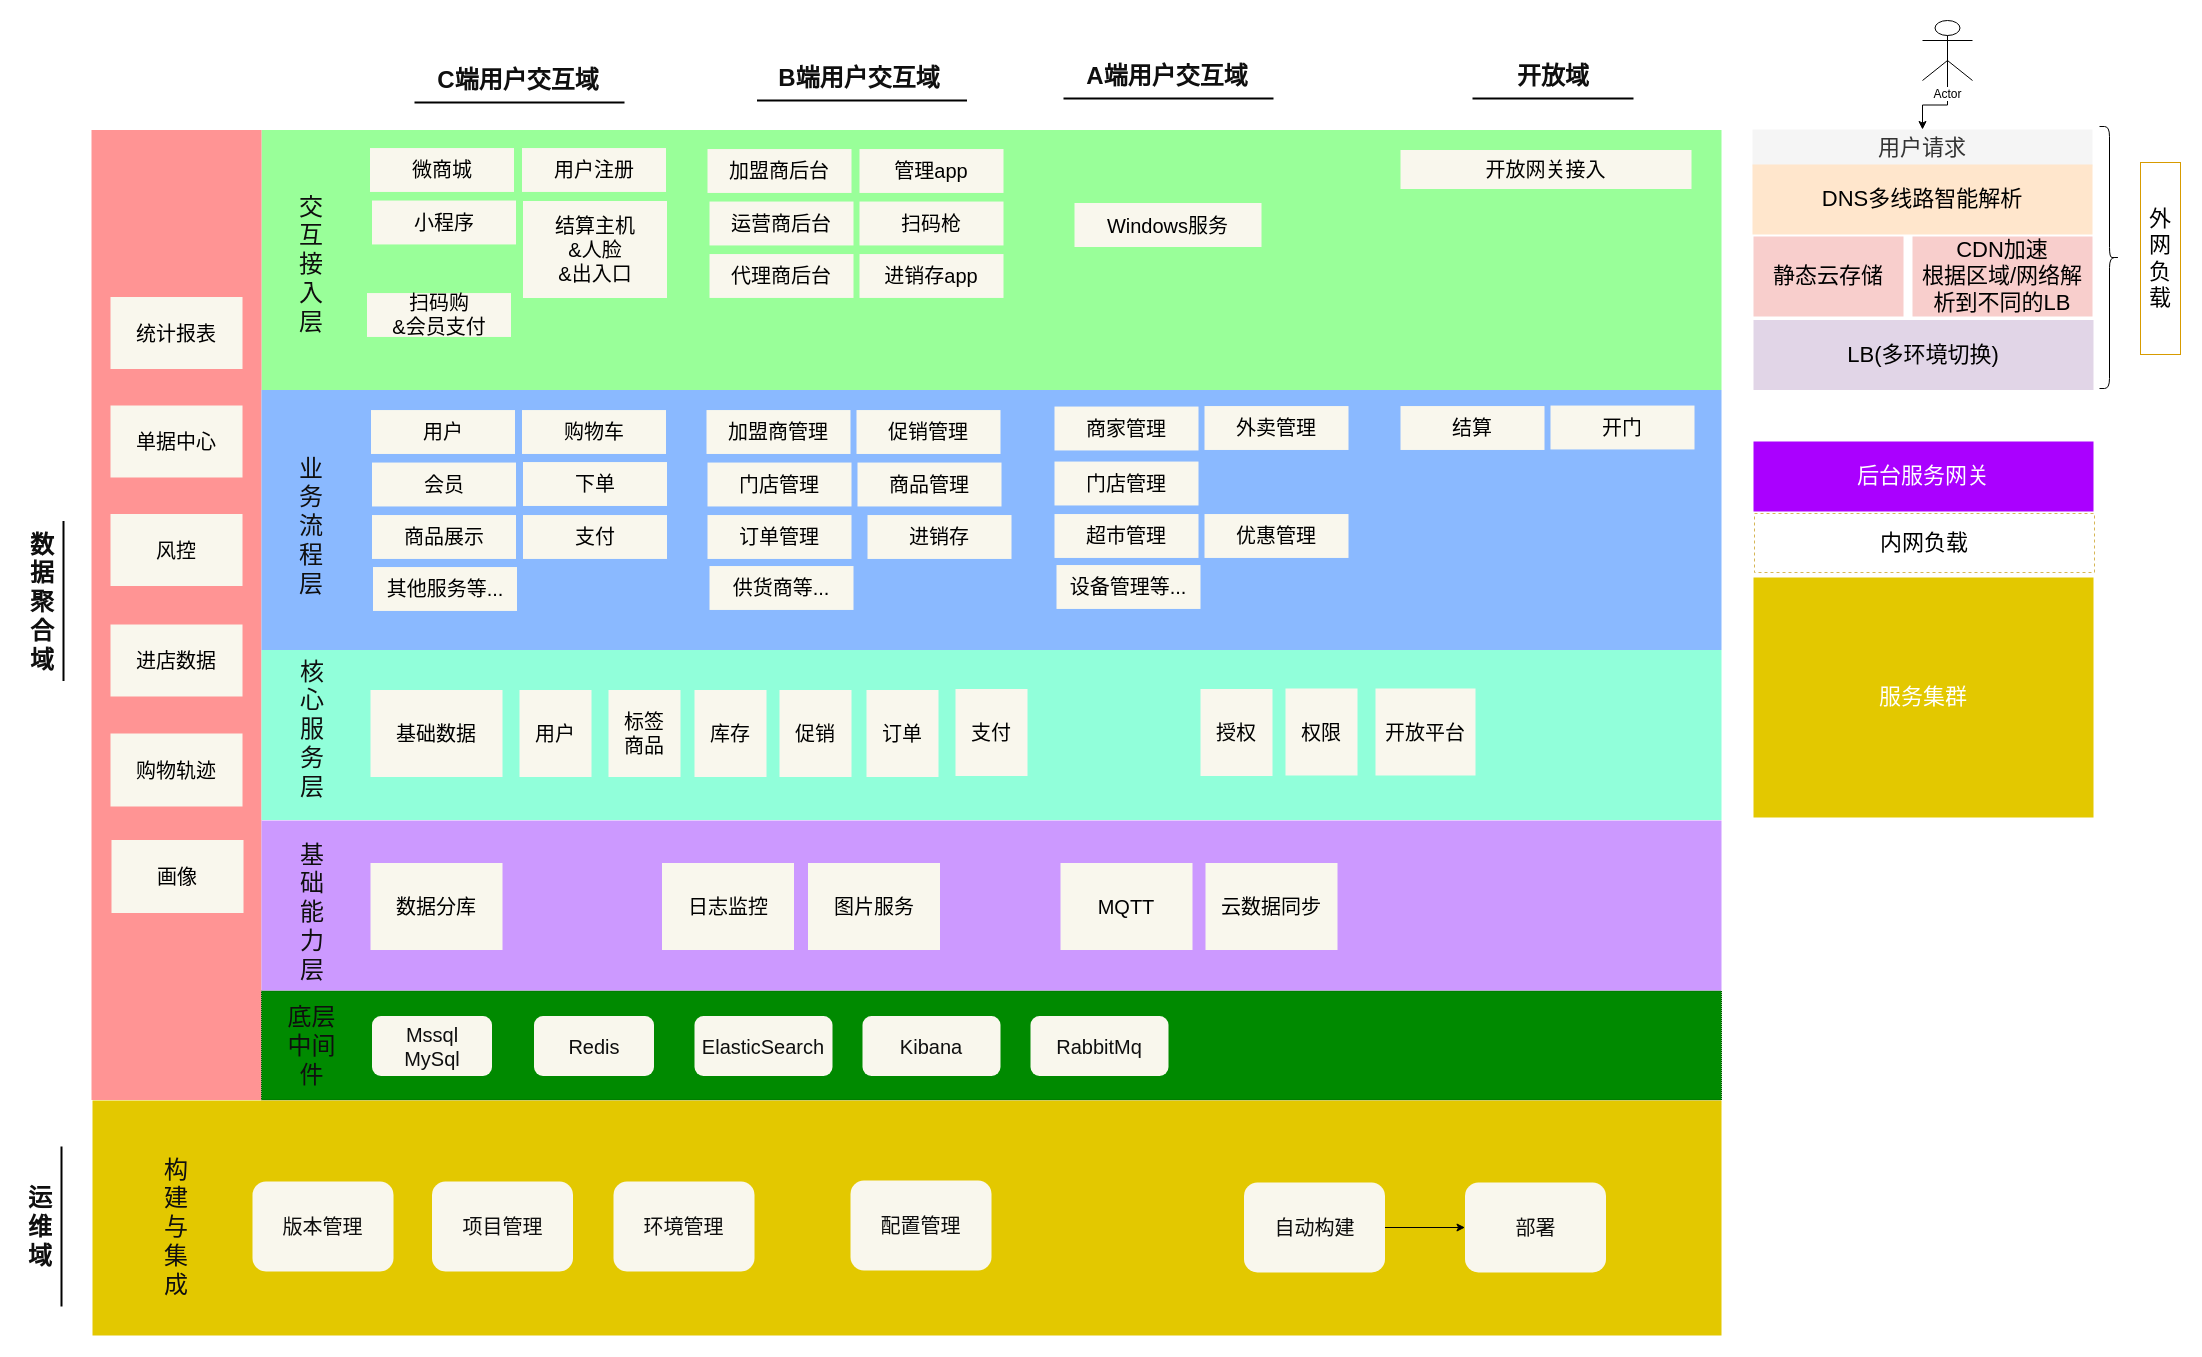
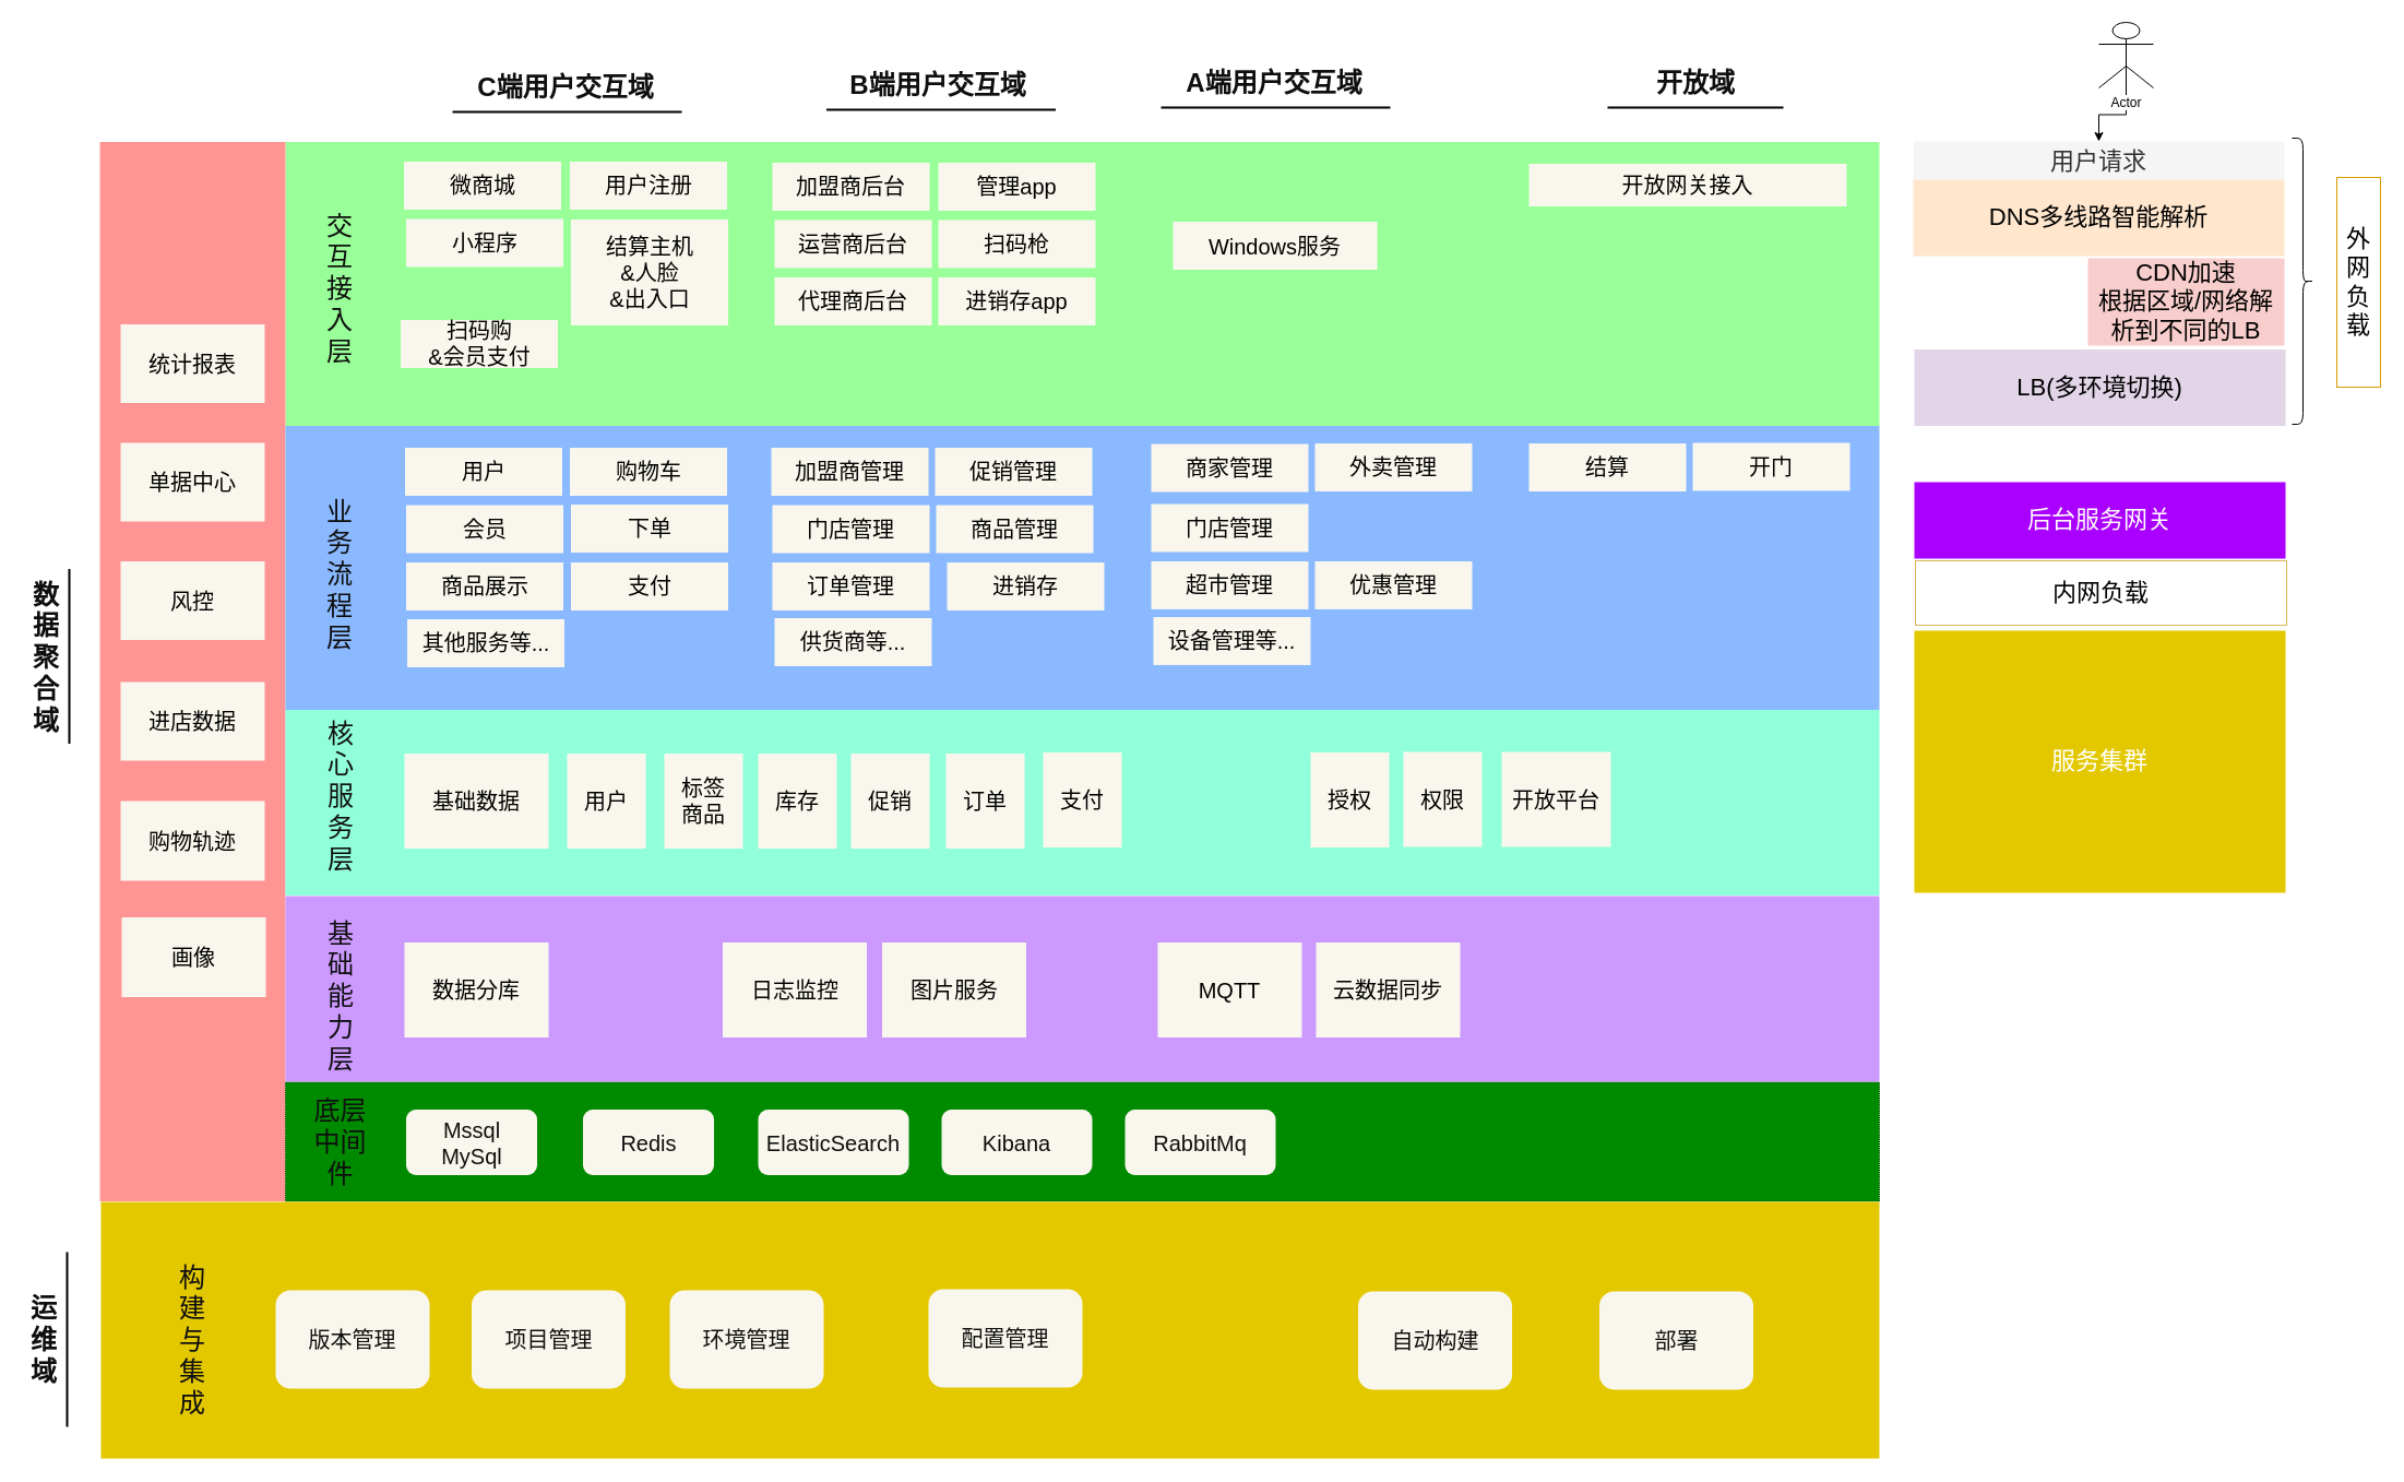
- <mxCell id="106" value="静态云存储" style="rounded=0;whiteSpace=wrap;html=1;fillColor=#f8cecc;strokeColor=none;fontSize=22;" parent="1" vertex="1"><mxGeometry x="1753" y="236" width="150" height="80" as="geometry" /></mxCell>
- <mxCell id="112" value="内网负载" style="rounded=0;whiteSpace=wrap;html=1;fillColor=none;strokeColor=#d6b656;fontSize=22;dashed=1;" parent="1" vertex="1"><mxGeometry x="1754" y="513" width="340" height="59" as="geometry" /></mxCell>
+ <mxCell id="112" value="内网负载" style="rounded=0;whiteSpace=wrap;html=1;fillColor=none;strokeColor=#d6b656;fontSize=22;" parent="1" vertex="1"><mxGeometry x="1754" y="513" width="340" height="59" as="geometry" /></mxCell>
- <mxCell id="93" value="" style="edgeStyle=orthogonalEdgeStyle;rounded=0;orthogonalLoop=1;jettySize=auto;html=1;fontSize=20;fontColor=#0F0F0F;" parent="1" source="94" target="95" edge="1"><mxGeometry relative="1" as="geometry" /></mxCell>
